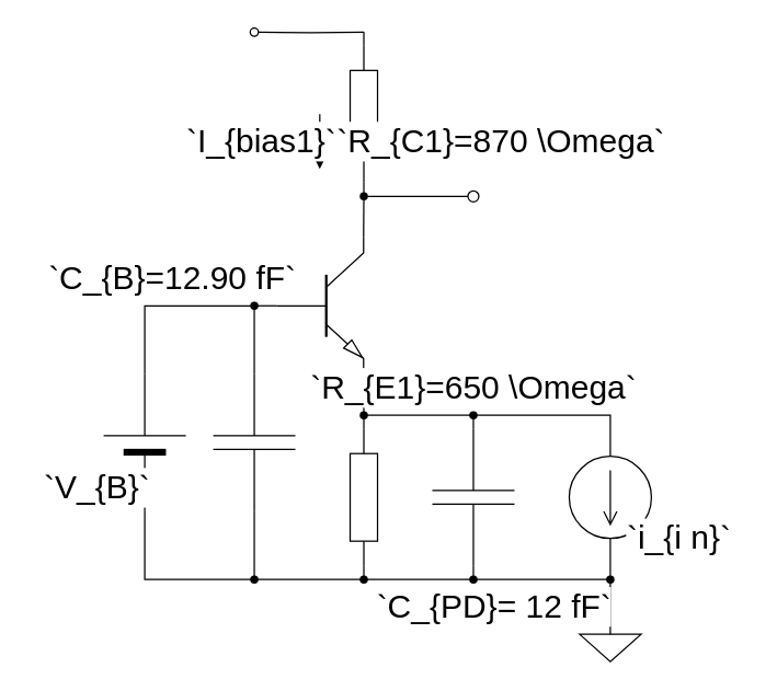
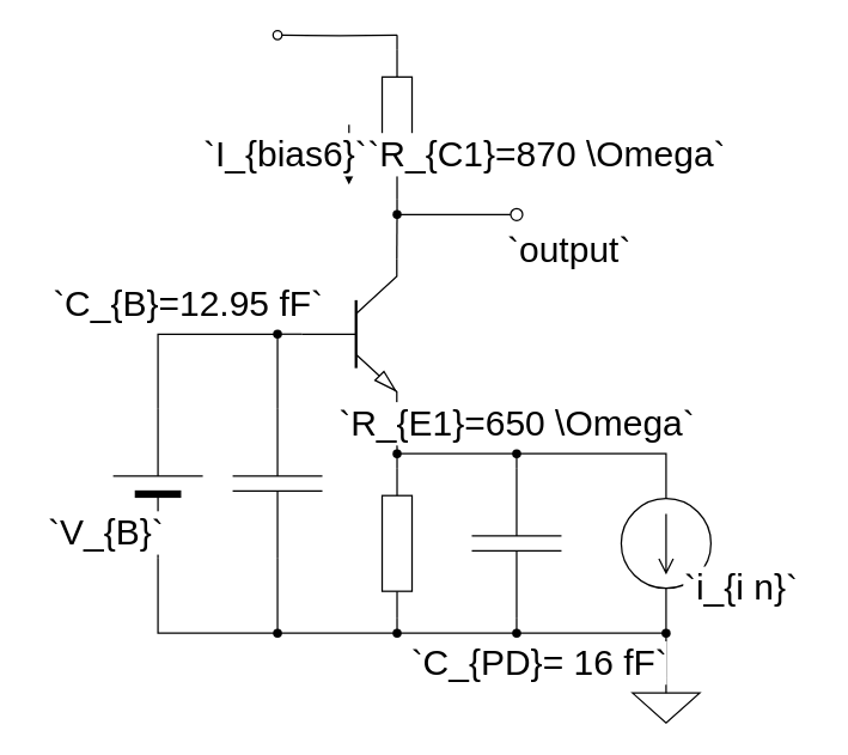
- <mxCell id="47" value="&lt;span style=&quot;font-size: 24px;&quot;&gt;`I_{bias1}`&lt;/span&gt;" style="text;html=1;align=center;verticalAlign=middle;resizable=0;points=[];autosize=1;strokeColor=none;fillColor=none;fontSize=11;fontFamily=Helvetica;fontColor=default;labelBackgroundColor=default;" parent="1" vertex="1"><mxGeometry x="125" y="83" width="130" height="40" as="geometry" /></mxCell>
+ <mxCell id="47" value="&lt;span style=&quot;font-size: 24px;&quot;&gt;`I_{bias6}`&lt;/span&gt;" style="text;html=1;align=center;verticalAlign=middle;resizable=0;points=[];autosize=1;strokeColor=none;fillColor=none;fontSize=11;fontFamily=Helvetica;fontColor=default;labelBackgroundColor=default;" parent="1" vertex="1"><mxGeometry x="125" y="83" width="130" height="40" as="geometry" /></mxCell>
+ <mxCell id="50" value="&lt;font style=&quot;font-size: 24px;&quot;&gt;`output`&lt;/font&gt;" style="text;html=1;align=center;verticalAlign=middle;resizable=0;points=[];autosize=1;strokeColor=none;fillColor=none;fontSize=11;fontFamily=Helvetica;fontColor=default;" parent="1" vertex="1"><mxGeometry x="325" y="147" width="110" height="40" as="geometry" /></mxCell>
- <mxCell id="43" value="&lt;span style=&quot;font-size: 24px;&quot;&gt;`C_{B}=12.90 fF`&lt;/span&gt;" style="text;html=1;align=center;verticalAlign=middle;resizable=0;points=[];autosize=1;strokeColor=none;fillColor=none;fontSize=11;fontFamily=Helvetica;fontColor=default;labelBackgroundColor=default;" parent="1" vertex="1"><mxGeometry x="25" y="183" width="200" height="40" as="geometry" /></mxCell>
+ <mxCell id="43" value="&lt;span style=&quot;font-size: 24px;&quot;&gt;`C_{B}=12.95 fF`&lt;/span&gt;" style="text;html=1;align=center;verticalAlign=middle;resizable=0;points=[];autosize=1;strokeColor=none;fillColor=none;fontSize=11;fontFamily=Helvetica;fontColor=default;labelBackgroundColor=default;" parent="1" vertex="1"><mxGeometry x="25" y="183" width="200" height="40" as="geometry" /></mxCell>
- <mxCell id="41" value="&lt;span style=&quot;font-size: 24px;&quot;&gt;`C_{PD}= 12 fF`&lt;/span&gt;" style="text;html=1;align=center;verticalAlign=middle;resizable=0;points=[];autosize=1;strokeColor=none;fillColor=none;fontSize=11;fontFamily=Helvetica;fontColor=default;labelBackgroundColor=default;" parent="1" vertex="1"><mxGeometry x="265" y="423" width="190" height="40" as="geometry" /></mxCell>
+ <mxCell id="41" value="&lt;span style=&quot;font-size: 24px;&quot;&gt;`C_{PD}= 16 fF`&lt;/span&gt;" style="text;html=1;align=center;verticalAlign=middle;resizable=0;points=[];autosize=1;strokeColor=none;fillColor=none;fontSize=11;fontFamily=Helvetica;fontColor=default;labelBackgroundColor=default;" parent="1" vertex="1"><mxGeometry x="265" y="423" width="190" height="40" as="geometry" /></mxCell>
